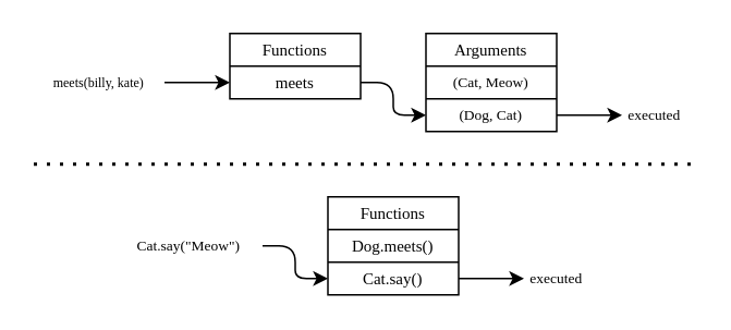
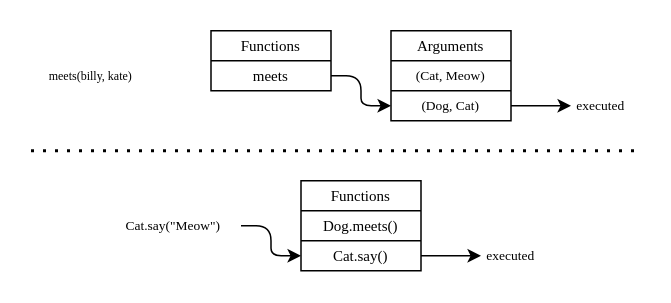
- <mxCell id="7" style="edgeStyle=none;html=1;exitX=1;exitY=0.5;exitDx=0;exitDy=0;entryX=0;entryY=0.5;entryDx=0;entryDy=0;fontFamily=Georgia;fontSize=9;" parent="1" source="8" target="6" edge="1"><mxGeometry relative="1" as="geometry" /></mxCell>
